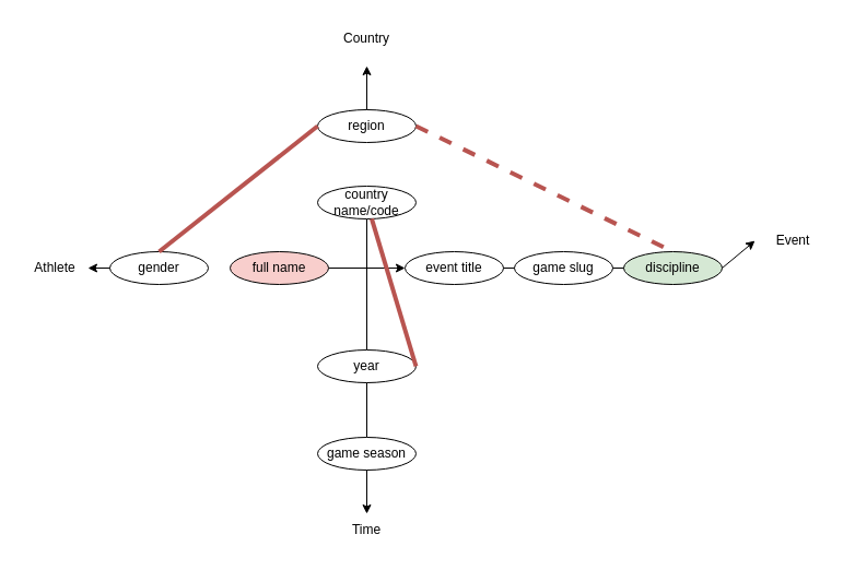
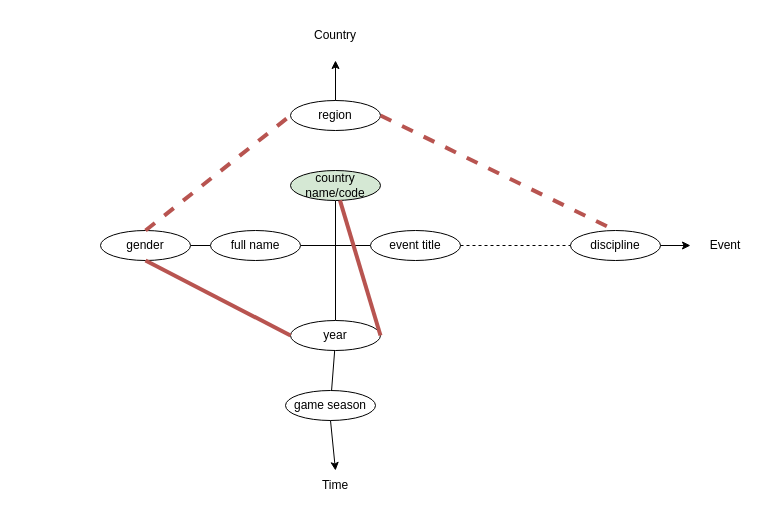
- <mxCell id="27" value="" style="endArrow=none;html=1;rounded=0;strokeWidth=4;fillColor=#f8cecc;strokeColor=#b85450;exitX=0.5;exitY=0;exitDx=0;exitDy=0;entryX=0;entryY=0.5;entryDx=0;entryDy=0;" edge="1" parent="1" source="16" target="9"><mxGeometry width="50" height="50" relative="1" as="geometry"><mxPoint x="400" y="355" as="sourcePoint" /><mxPoint x="635" y="280" as="targetPoint" /></mxGeometry></mxCell>
+ <mxCell id="27" value="" style="endArrow=none;html=1;rounded=0;strokeWidth=4;fillColor=#f8cecc;strokeColor=#b85450;exitX=0.5;exitY=0;exitDx=0;exitDy=0;entryX=0;entryY=0.5;entryDx=0;entryDy=0;dashed=1;" edge="1" parent="1" source="16" target="9"><mxGeometry width="50" height="50" relative="1" as="geometry"><mxPoint x="400" y="355" as="sourcePoint" /><mxPoint x="635" y="280" as="targetPoint" /></mxGeometry></mxCell>
- <mxCell id="8" value="country name/code" style="ellipse;whiteSpace=wrap;html=1;" parent="1" vertex="1"><mxGeometry x="290" y="170" width="90" height="30" as="geometry" /></mxCell>
+ <mxCell id="8" value="country name/code" style="ellipse;whiteSpace=wrap;html=1;fillColor=#d5e8d4;" parent="1" vertex="1"><mxGeometry x="290" y="170" width="90" height="30" as="geometry" /></mxCell>
- <mxCell id="19" value="Event" style="text;html=1;align=center;verticalAlign=middle;whiteSpace=wrap;rounded=0;" parent="1" vertex="1"><mxGeometry x="690" y="205" width="70" height="30" as="geometry" /></mxCell>
+ <mxCell id="19" value="Event" style="text;html=1;align=center;verticalAlign=middle;whiteSpace=wrap;rounded=0;" parent="1" vertex="1"><mxGeometry x="690" y="230" width="70" height="30" as="geometry" /></mxCell>
- <mxCell id="17" value="Athlete" style="text;html=1;align=center;verticalAlign=middle;whiteSpace=wrap;rounded=0;" parent="1" vertex="1"><mxGeometry y="230" width="60" height="30" as="geometry" x="20" /></mxCell>
- <mxCell id="24" value="" style="endArrow=classic;html=1;rounded=0;exitX=0;exitY=0.5;exitDx=0;exitDy=0;entryX=1;entryY=0.5;entryDx=0;entryDy=0;" parent="1" source="16" target="17" edge="1"><mxGeometry width="50" height="50" relative="1" as="geometry"><mxPoint x="420" y="250" as="sourcePoint" /><mxPoint x="470" y="200" as="targetPoint" /></mxGeometry></mxCell>
+ <mxCell id="14" value="" style="endArrow=none;html=1;rounded=0;" parent="1" source="16" target="15" edge="1"><mxGeometry width="50" height="50" relative="1" as="geometry"><mxPoint x="80" y="245" as="sourcePoint" /><mxPoint x="370" y="245" as="targetPoint" /></mxGeometry></mxCell>
- <mxCell id="15" value="full name" style="ellipse;whiteSpace=wrap;html=1;fillColor=#f8cecc;" parent="1" vertex="1"><mxGeometry x="210" y="230" width="90" height="30" as="geometry" /></mxCell>
+ <mxCell id="15" value="full name" style="ellipse;whiteSpace=wrap;html=1;" parent="1" vertex="1"><mxGeometry x="210" y="230" width="90" height="30" as="geometry" /></mxCell>
- <mxCell id="2" value="" style="endArrow=classic;html=1;rounded=0;" parent="1" source="15" target="3" edge="1"><mxGeometry width="50" height="50" relative="1" as="geometry"><mxPoint x="80" y="245" as="sourcePoint" /><mxPoint x="690" y="240" as="targetPoint" /></mxGeometry></mxCell>
+ <mxCell id="2" value="" style="endArrow=none;html=1;rounded=0;" parent="1" source="15" target="3" edge="1"><mxGeometry width="50" height="50" relative="1" as="geometry"><mxPoint x="80" y="245" as="sourcePoint" /><mxPoint x="690" y="240" as="targetPoint" /></mxGeometry></mxCell>
- <mxCell id="5" value="" style="endArrow=none;html=1;rounded=0;" parent="1" source="3" target="4" edge="1"><mxGeometry width="50" height="50" relative="1" as="geometry"><mxPoint x="460" y="244" as="sourcePoint" /><mxPoint x="690" y="240" as="targetPoint" /></mxGeometry></mxCell>
+ <mxCell id="5" value="" style="endArrow=none;html=1;rounded=0;dashed=1;" parent="1" source="3" target="4" edge="1"><mxGeometry width="50" height="50" relative="1" as="geometry"><mxPoint x="460" y="244" as="sourcePoint" /><mxPoint x="690" y="240" as="targetPoint" /></mxGeometry></mxCell>
- <mxCell id="6" value="game slug" style="ellipse;whiteSpace=wrap;html=1;" parent="1" vertex="1"><mxGeometry x="470" y="230" width="90" height="30" as="geometry" /></mxCell>
- <mxCell id="4" value="discipline" style="ellipse;whiteSpace=wrap;html=1;fillColor=#d5e8d4;" parent="1" vertex="1"><mxGeometry x="570" y="230" width="90" height="30" as="geometry" /></mxCell>
+ <mxCell id="4" value="discipline" style="ellipse;whiteSpace=wrap;html=1;" parent="1" vertex="1"><mxGeometry x="570" y="230" width="90" height="30" as="geometry" /></mxCell>
+ <mxCell id="26" value="" style="endArrow=none;html=1;rounded=0;strokeWidth=4;fillColor=#f8cecc;strokeColor=#b85450;exitX=0;exitY=0.5;exitDx=0;exitDy=0;entryX=0.5;entryY=1;entryDx=0;entryDy=0;" edge="1" parent="1" source="11" target="16"><mxGeometry width="50" height="50" relative="1" as="geometry"><mxPoint x="390" y="345" as="sourcePoint" /><mxPoint x="625" y="270" as="targetPoint" /></mxGeometry></mxCell>
- <mxCell id="13" value="game season" style="ellipse;whiteSpace=wrap;html=1;" parent="1" vertex="1"><mxGeometry x="290" y="400" width="90" height="30" as="geometry" /></mxCell>
+ <mxCell id="13" value="game season" style="ellipse;whiteSpace=wrap;html=1;" parent="1" vertex="1"><mxGeometry x="285" y="390" width="90" height="30" as="geometry" /></mxCell>
